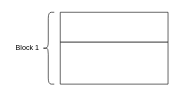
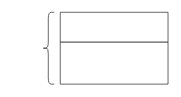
- <mxCell id="5" value="Block 1" style="text;html=1;resizable=0;autosize=1;align=center;verticalAlign=middle;points=[];fillColor=none;strokeColor=none;rounded=0;" vertex="1" parent="1"><mxGeometry x="20" y="70" width="50" height="20" as="geometry" /></mxCell>
